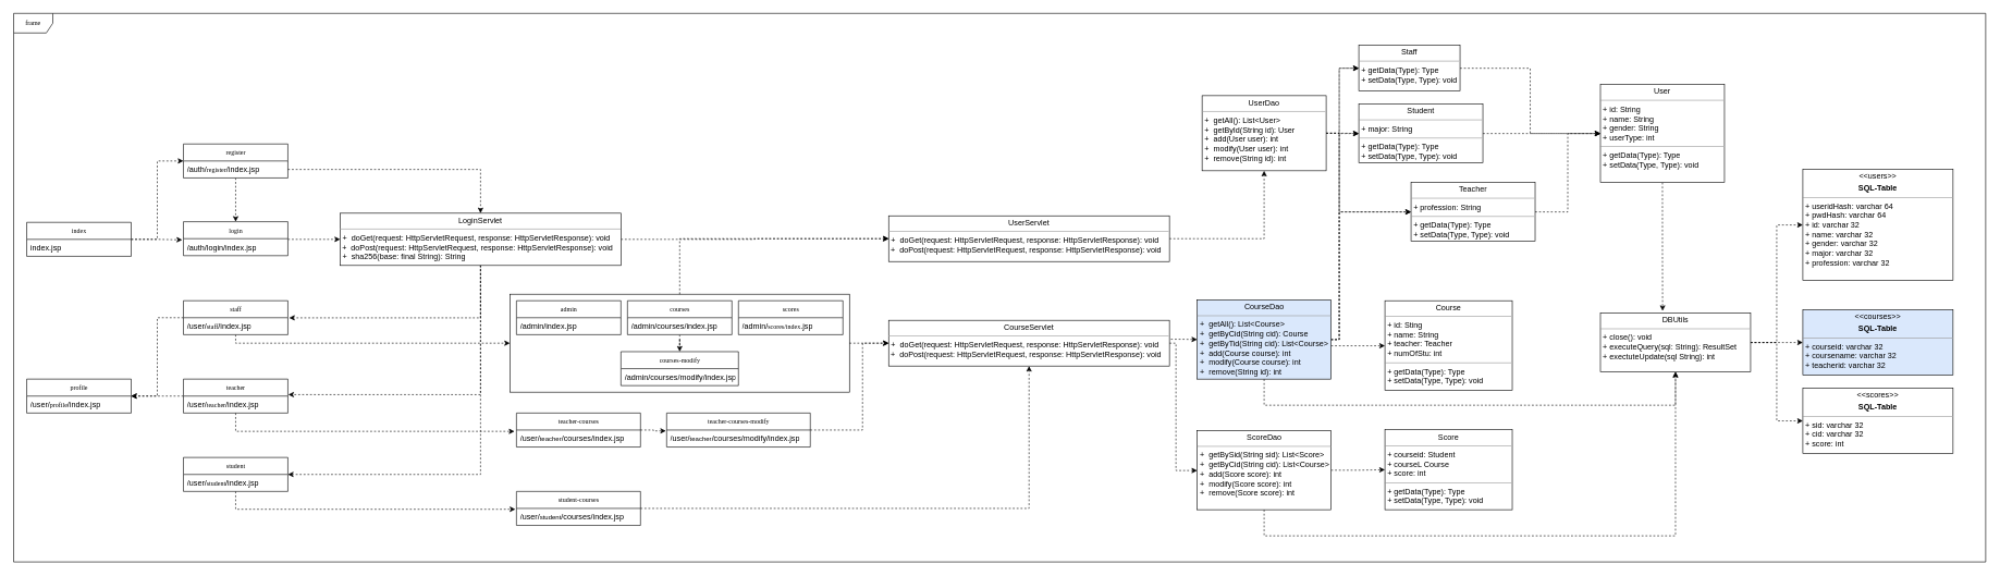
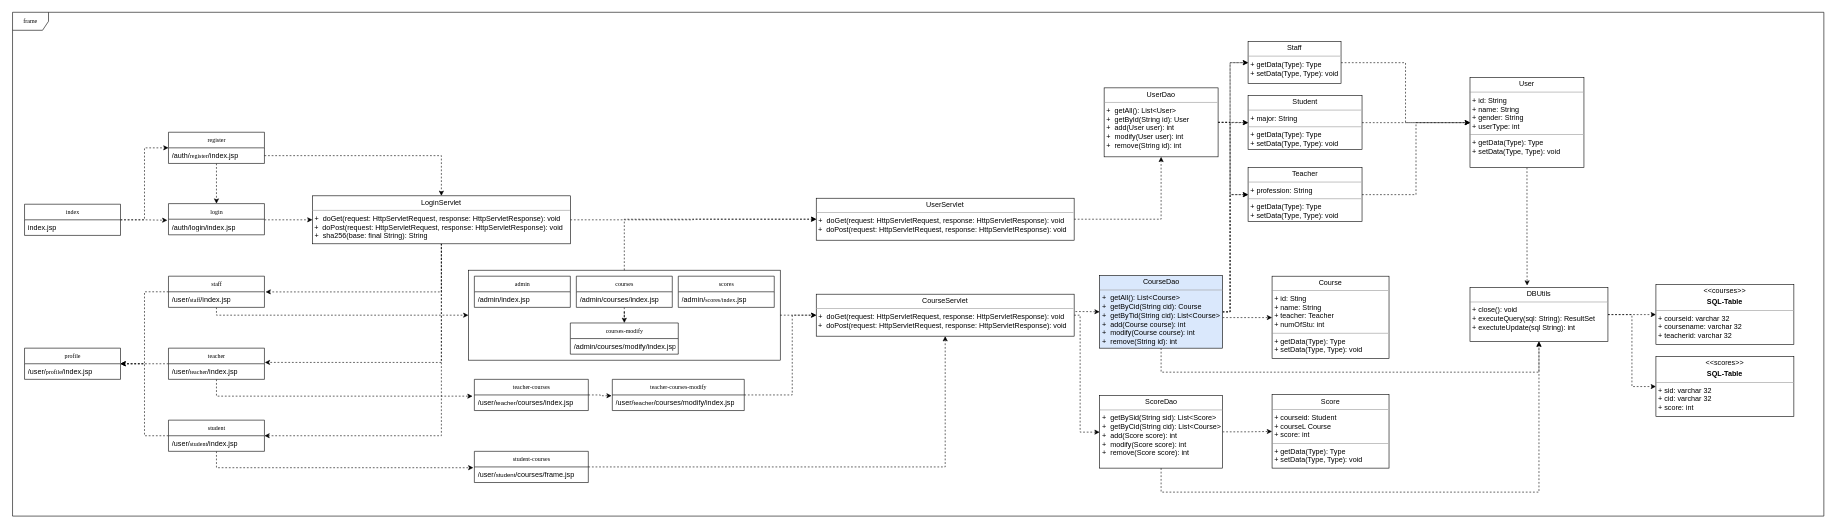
- <mxCell id="72" value="&lt;p style=&quot;margin: 0px ; margin-top: 4px ; text-align: center&quot;&gt;Teacher&lt;/p&gt;&lt;hr size=&quot;1&quot;&gt;&lt;p style=&quot;margin: 0px ; margin-left: 4px&quot;&gt;+ profession: String&lt;br&gt;&lt;/p&gt;&lt;hr size=&quot;1&quot;&gt;&lt;p style=&quot;margin: 0px ; margin-left: 4px&quot;&gt;+ getData(Type): Type&lt;br&gt;+ setData(Type, Type): void&lt;/p&gt;" style="verticalAlign=top;align=left;overflow=fill;fontSize=12;fontFamily=Helvetica;html=1;rounded=0;shadow=0;comic=0;labelBackgroundColor=none;strokeWidth=1" parent="1" vertex="1"><mxGeometry x="2160" y="279" width="190" height="90" as="geometry" /></mxCell>
+ <mxCell id="72" value="&lt;p style=&quot;margin: 0px ; margin-top: 4px ; text-align: center&quot;&gt;Teacher&lt;/p&gt;&lt;hr size=&quot;1&quot;&gt;&lt;p style=&quot;margin: 0px ; margin-left: 4px&quot;&gt;+ profession: String&lt;br&gt;&lt;/p&gt;&lt;hr size=&quot;1&quot;&gt;&lt;p style=&quot;margin: 0px ; margin-left: 4px&quot;&gt;+ getData(Type): Type&lt;br&gt;+ setData(Type, Type): void&lt;/p&gt;" style="verticalAlign=top;align=left;overflow=fill;fontSize=12;fontFamily=Helvetica;html=1;rounded=0;shadow=0;comic=0;labelBackgroundColor=none;strokeWidth=1" parent="1" vertex="1"><mxGeometry x="2080" y="279" width="190" height="90" as="geometry" /></mxCell>
- <mxCell id="59" style="edgeStyle=orthogonalEdgeStyle;rounded=0;orthogonalLoop=1;jettySize=auto;html=1;entryX=0;entryY=0.5;entryDx=0;entryDy=0;dashed=1;" parent="1" source="62" target="82" edge="1"><mxGeometry relative="1" as="geometry" /></mxCell>
- <mxCell id="82" value="&lt;p style=&quot;margin: 0px ; margin-top: 4px ; text-align: center&quot;&gt;&amp;lt;&amp;lt;users&amp;gt;&amp;gt;&lt;/p&gt;&lt;p style=&quot;margin: 0px ; margin-top: 4px ; text-align: center&quot;&gt;&lt;b&gt;SQL-Table&lt;/b&gt;&lt;/p&gt;&lt;hr size=&quot;1&quot;&gt;&lt;p style=&quot;margin: 0px ; margin-left: 4px&quot;&gt;+ useridHash: varchar 64&lt;/p&gt;&lt;p style=&quot;margin: 0px ; margin-left: 4px&quot;&gt;+ pwdHash: varchar 64&lt;/p&gt;&lt;p style=&quot;margin: 0px ; margin-left: 4px&quot;&gt;+ id: varchar 32&lt;/p&gt;&lt;p style=&quot;margin: 0px ; margin-left: 4px&quot;&gt;+ name: varchar 32&lt;/p&gt;&lt;p style=&quot;margin: 0px ; margin-left: 4px&quot;&gt;+ gender: varchar 32&lt;/p&gt;&lt;p style=&quot;margin: 0px ; margin-left: 4px&quot;&gt;+ major: varchar 32&lt;/p&gt;&lt;p style=&quot;margin: 0px ; margin-left: 4px&quot;&gt;+ profession: varchar 32&lt;/p&gt;" style="verticalAlign=top;align=left;overflow=fill;fontSize=12;fontFamily=Helvetica;html=1;rounded=0;shadow=0;comic=0;labelBackgroundColor=none;strokeWidth=1" parent="1" vertex="1"><mxGeometry x="2760" y="259" width="230" height="170" as="geometry" /></mxCell>
- <mxCell id="83" value="&lt;p style=&quot;margin: 0px ; margin-top: 4px ; text-align: center&quot;&gt;&amp;lt;&amp;lt;courses&amp;gt;&amp;gt;&lt;/p&gt;&lt;p style=&quot;margin: 0px ; margin-top: 4px ; text-align: center&quot;&gt;&lt;b&gt;SQL-Table&lt;/b&gt;&lt;/p&gt;&lt;hr size=&quot;1&quot;&gt;&lt;p style=&quot;margin: 0px ; margin-left: 4px&quot;&gt;+ courseid: varchar 32&lt;/p&gt;&lt;p style=&quot;margin: 0px ; margin-left: 4px&quot;&gt;+ coursename: varchar 32&lt;/p&gt;&lt;p style=&quot;margin: 0px ; margin-left: 4px&quot;&gt;+ teacherid: varchar 32&lt;/p&gt;" style="verticalAlign=top;align=left;overflow=fill;fontSize=12;fontFamily=Helvetica;html=1;rounded=0;shadow=0;comic=0;labelBackgroundColor=none;strokeWidth=1;fillColor=#dae8fc;" parent="1" vertex="1"><mxGeometry x="2760" y="474" width="230" height="100" as="geometry" /></mxCell>
+ <mxCell id="83" value="&lt;p style=&quot;margin: 0px ; margin-top: 4px ; text-align: center&quot;&gt;&amp;lt;&amp;lt;courses&amp;gt;&amp;gt;&lt;/p&gt;&lt;p style=&quot;margin: 0px ; margin-top: 4px ; text-align: center&quot;&gt;&lt;b&gt;SQL-Table&lt;/b&gt;&lt;/p&gt;&lt;hr size=&quot;1&quot;&gt;&lt;p style=&quot;margin: 0px ; margin-left: 4px&quot;&gt;+ courseid: varchar 32&lt;/p&gt;&lt;p style=&quot;margin: 0px ; margin-left: 4px&quot;&gt;+ coursename: varchar 32&lt;/p&gt;&lt;p style=&quot;margin: 0px ; margin-left: 4px&quot;&gt;+ teacherid: varchar 32&lt;/p&gt;" style="verticalAlign=top;align=left;overflow=fill;fontSize=12;fontFamily=Helvetica;html=1;rounded=0;shadow=0;comic=0;labelBackgroundColor=none;strokeWidth=1" parent="1" vertex="1"><mxGeometry x="2760" y="474" width="230" height="100" as="geometry" /></mxCell>
+ <mxCell id="24" style="edgeStyle=orthogonalEdgeStyle;rounded=0;orthogonalLoop=1;jettySize=auto;html=1;entryX=1;entryY=0.5;entryDx=0;entryDy=0;dashed=1;" parent="1" source="26" target="36" edge="1"><mxGeometry relative="1" as="geometry" /></mxCell>
- <mxCell id="49" value="/user/&lt;span style=&quot;font-size: 10px ; text-align: center&quot;&gt;student&lt;/span&gt;/courses/index.jsp" style="text;html=1;strokeColor=none;fillColor=none;align=left;verticalAlign=top;spacingLeft=4;spacingRight=4;whiteSpace=wrap;overflow=hidden;rotatable=0;points=[[0,0.5],[1,0.5]];portConstraint=eastwest;" parent="48" vertex="1"><mxGeometry y="26" width="190" height="26" as="geometry" /></mxCell>
+ <mxCell id="49" value="/user/&lt;span style=&quot;font-size: 10px ; text-align: center&quot;&gt;student&lt;/span&gt;/courses/frame.jsp" style="text;html=1;strokeColor=none;fillColor=none;align=left;verticalAlign=top;spacingLeft=4;spacingRight=4;whiteSpace=wrap;overflow=hidden;rotatable=0;points=[[0,0.5],[1,0.5]];portConstraint=eastwest;" parent="48" vertex="1"><mxGeometry y="26" width="190" height="26" as="geometry" /></mxCell>
